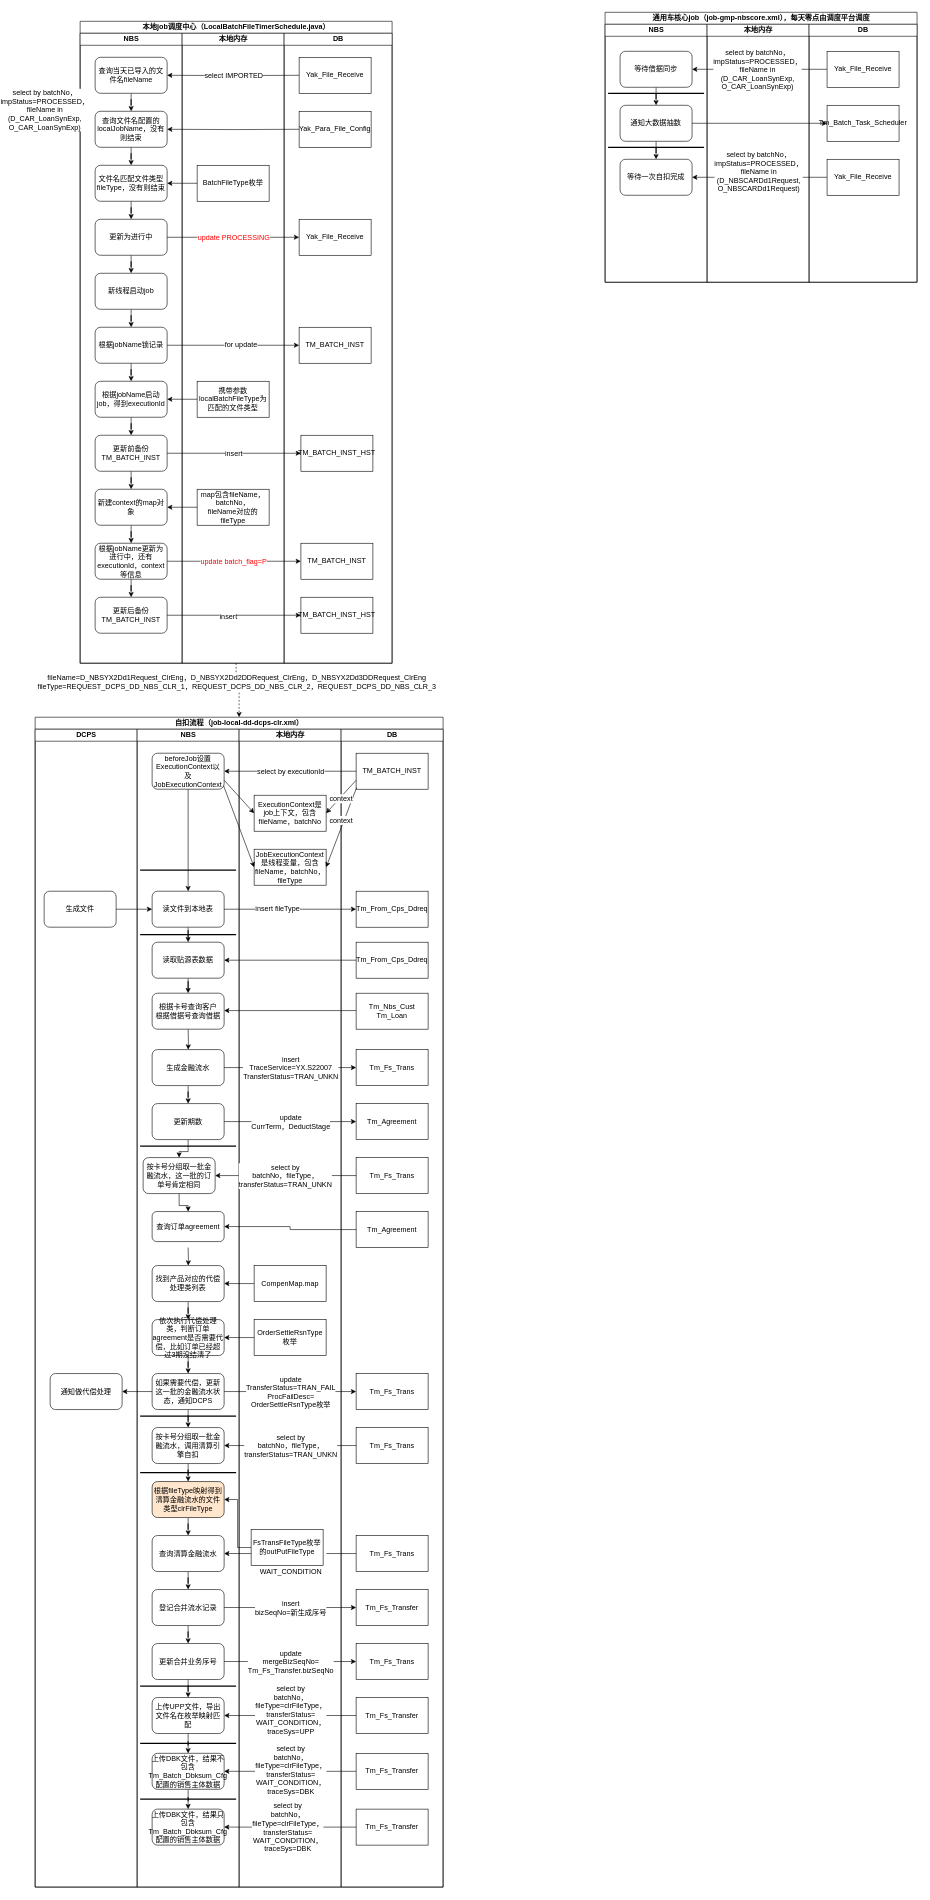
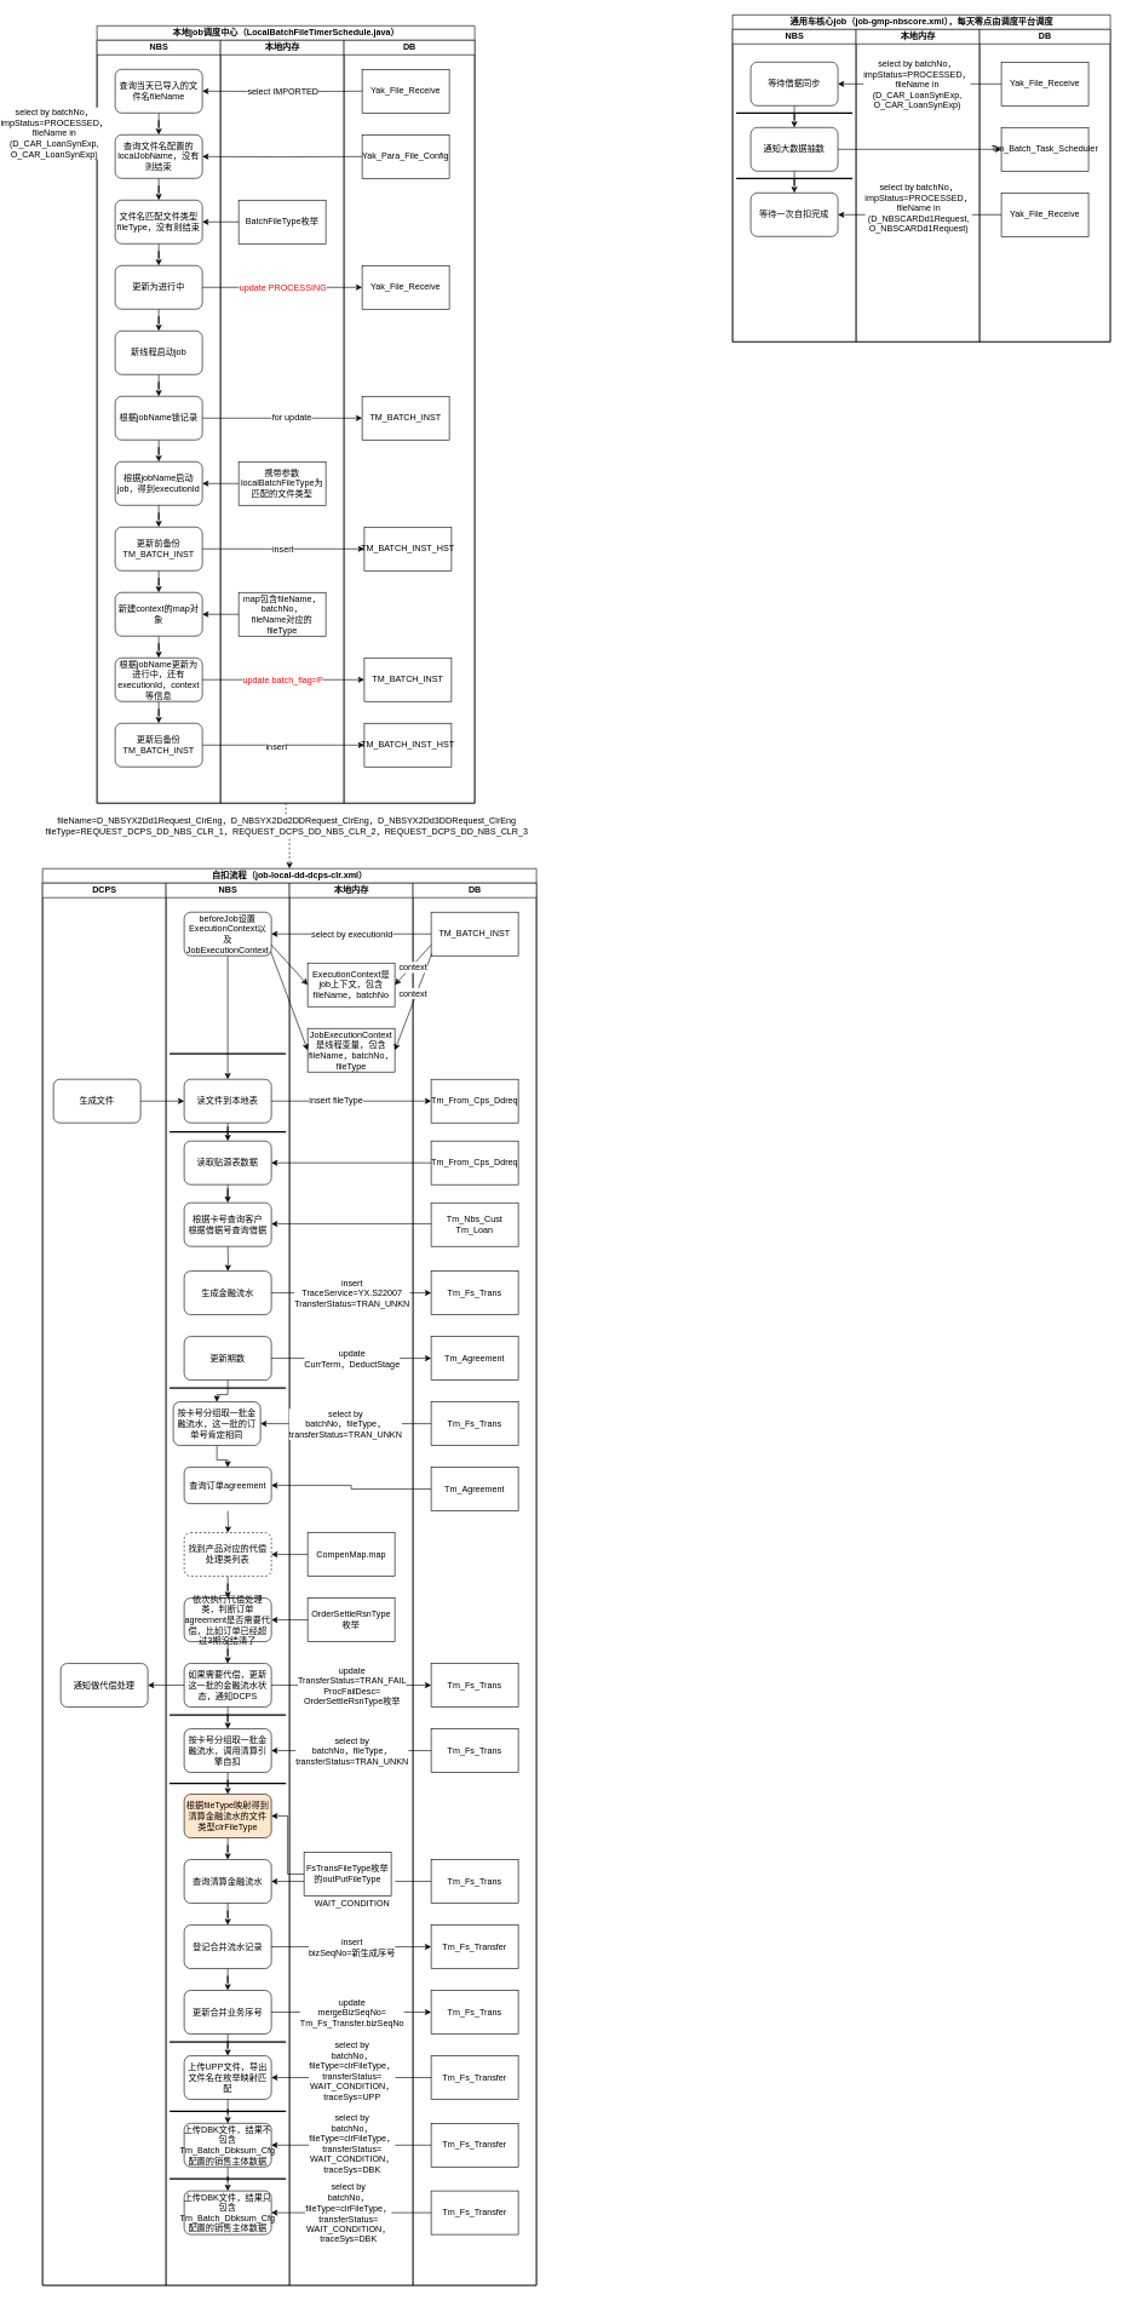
- <mxCell id="13" style="edgeStyle=orthogonalEdgeStyle;rounded=0;orthogonalLoop=1;jettySize=auto;html=1;fontColor=#000000;" parent="6" source="14" target="16" edge="1"><mxGeometry relative="1" as="geometry" /></mxCell>
- <mxCell id="21" value="找到产品对应的代偿处理类列表" style="rounded=1;whiteSpace=wrap;html=1;" parent="6" vertex="1"><mxGeometry x="25" y="894" width="120" height="60" as="geometry" /></mxCell>
+ <mxCell id="21" value="找到产品对应的代偿处理类列表" style="rounded=1;whiteSpace=wrap;html=1;dashed=1;" parent="6" vertex="1"><mxGeometry x="25" y="894" width="120" height="60" as="geometry" /></mxCell>
